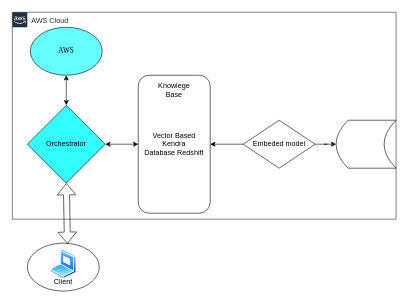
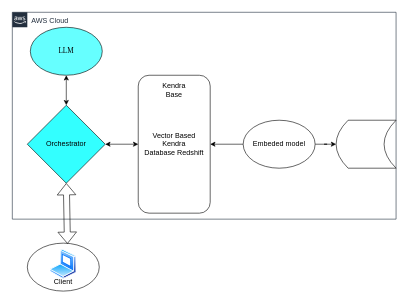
- <mxCell id="2" value="&lt;font face=&quot;Tahoma&quot;&gt;AWS&lt;/font&gt;" style="ellipse;whiteSpace=wrap;html=1;fillColor=#66FFFF;" vertex="1" parent="1"><mxGeometry x="50" y="45" width="120" height="80" as="geometry" /></mxCell>
+ <mxCell id="2" value="&lt;font face=&quot;Tahoma&quot;&gt;LLM&lt;/font&gt;" style="ellipse;whiteSpace=wrap;html=1;fillColor=#66FFFF;" vertex="1" parent="1"><mxGeometry x="50" y="45" width="120" height="80" as="geometry" /></mxCell>
- <mxCell id="8" value="Knowlege Base" style="text;html=1;align=center;verticalAlign=middle;whiteSpace=wrap;rounded=0;" vertex="1" parent="4"><mxGeometry x="240" y="115" width="60" height="30" as="geometry" /></mxCell>
+ <mxCell id="8" value="Kendra Base" style="text;html=1;align=center;verticalAlign=middle;whiteSpace=wrap;rounded=0;" vertex="1" parent="4"><mxGeometry x="240" y="115" width="60" height="30" as="geometry" /></mxCell>
- <mxCell id="11" value="Embeded model" style="rhombus;whiteSpace=wrap;html=1;" vertex="1" parent="4"><mxGeometry x="385" y="180" width="120" height="80" as="geometry" /></mxCell>
+ <mxCell id="11" value="Embeded model" style="ellipse;whiteSpace=wrap;html=1;" vertex="1" parent="4"><mxGeometry x="385" y="180" width="120" height="80" as="geometry" /></mxCell>
